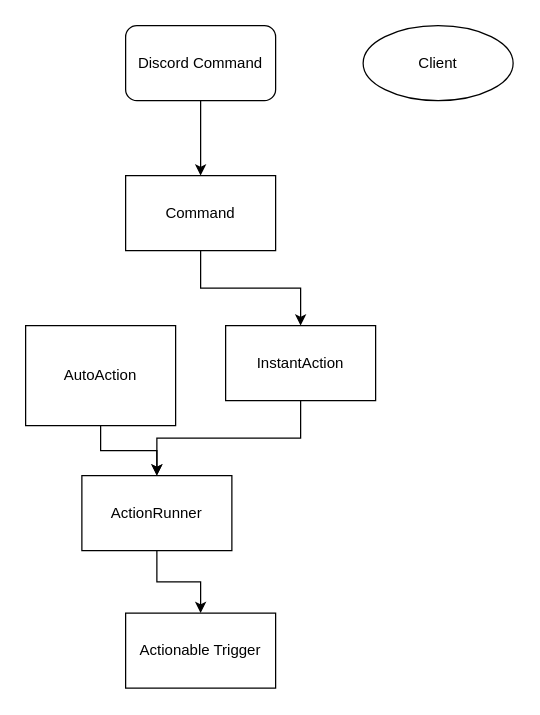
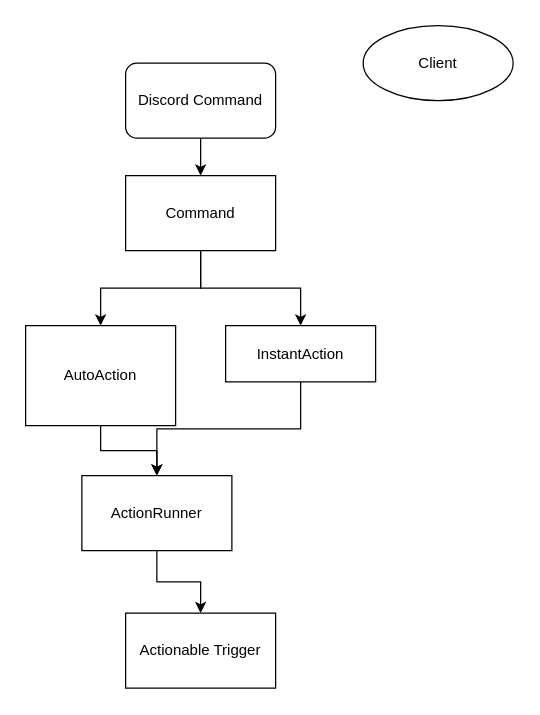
- <mxCell id="4" value="&lt;div&gt;Discord Command&lt;/div&gt;" style="rounded=1;whiteSpace=wrap;html=1;" parent="1" vertex="1"><mxGeometry x="100" y="20" width="120" height="60" as="geometry" /></mxCell>
+ <mxCell id="4" value="&lt;div&gt;Discord Command&lt;/div&gt;" style="rounded=1;whiteSpace=wrap;html=1;" parent="1" vertex="1"><mxGeometry x="100" y="50" width="120" height="60" as="geometry" /></mxCell>
+ <mxCell id="5" style="edgeStyle=orthogonalEdgeStyle;rounded=0;orthogonalLoop=1;jettySize=auto;html=1;entryX=0.5;entryY=0;entryDx=0;entryDy=0;" parent="1" source="7" target="9" edge="1"><mxGeometry relative="1" as="geometry" /></mxCell>
- <mxCell id="11" value="&lt;div&gt;InstantAction&lt;/div&gt;" style="rounded=0;whiteSpace=wrap;html=1;" parent="1" vertex="1"><mxGeometry x="180" y="260" width="120" height="60" as="geometry" /></mxCell>
+ <mxCell id="11" value="&lt;div&gt;InstantAction&lt;/div&gt;" style="rounded=0;whiteSpace=wrap;html=1;" parent="1" vertex="1"><mxGeometry x="180" y="260" width="120" height="45" as="geometry" /></mxCell>
